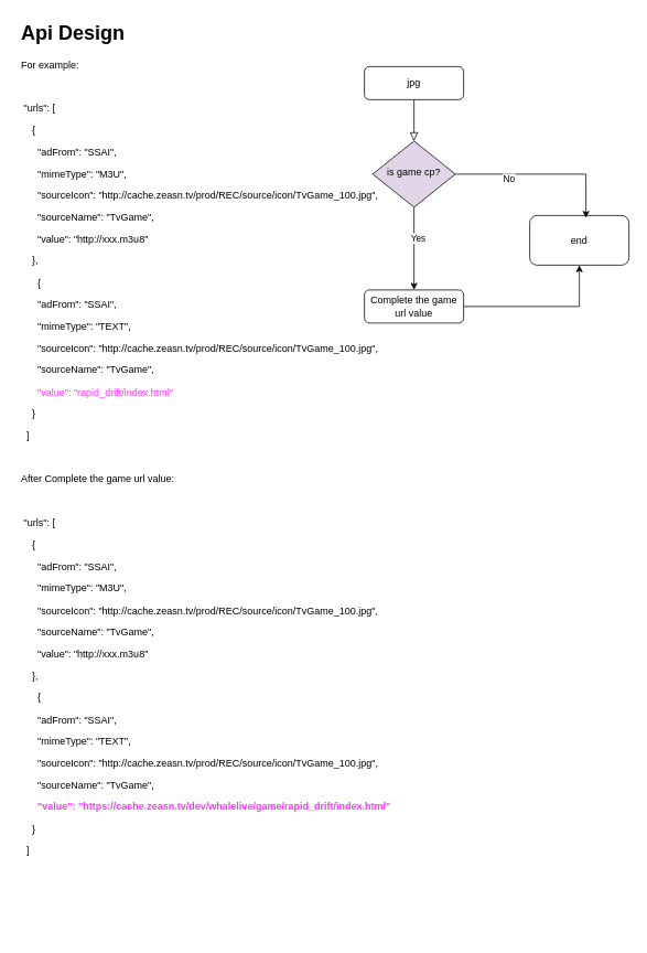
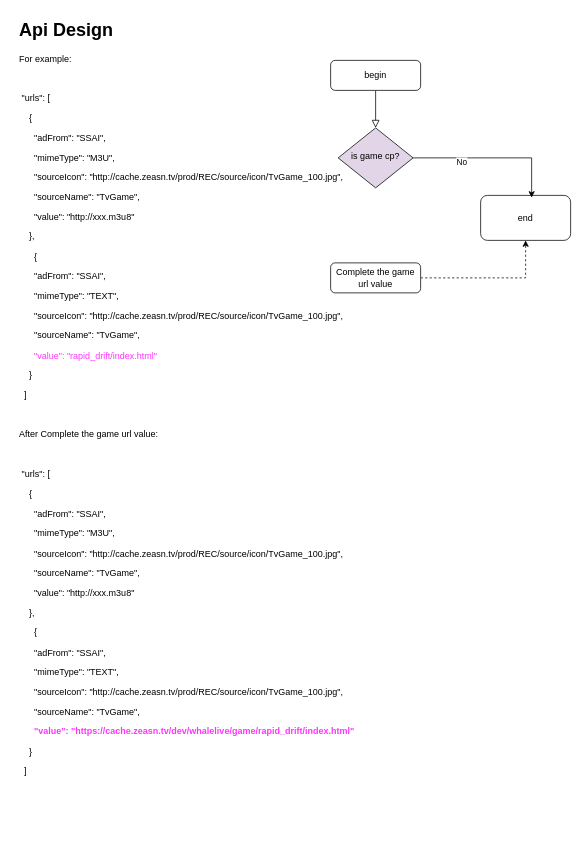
- <mxCell id="3" value="jpg" style="rounded=1;whiteSpace=wrap;html=1;fontSize=12;glass=0;strokeWidth=1;shadow=0;" parent="1" vertex="1"><mxGeometry x="440" y="80" width="120" height="40" as="geometry" /></mxCell>
+ <mxCell id="3" value="begin" style="rounded=1;whiteSpace=wrap;html=1;fontSize=12;glass=0;strokeWidth=1;shadow=0;" parent="1" vertex="1"><mxGeometry x="440" y="80" width="120" height="40" as="geometry" /></mxCell>
- <mxCell id="4" style="edgeStyle=orthogonalEdgeStyle;rounded=0;orthogonalLoop=1;jettySize=auto;html=1;" edge="1" parent="1" source="6" target="8"><mxGeometry relative="1" as="geometry" /></mxCell>
- <mxCell id="5" value="Yes" style="edgeLabel;html=1;align=center;verticalAlign=middle;resizable=0;points=[];" vertex="1" connectable="0" parent="4"><mxGeometry x="-0.267" y="4" relative="1" as="geometry"><mxPoint as="offset" /></mxGeometry></mxCell>
- <mxCell id="7" value="" style="edgeStyle=orthogonalEdgeStyle;rounded=0;orthogonalLoop=1;jettySize=auto;html=1;" edge="1" parent="1" source="8" target="9"><mxGeometry relative="1" as="geometry" /></mxCell>
+ <mxCell id="7" value="" style="edgeStyle=orthogonalEdgeStyle;rounded=0;orthogonalLoop=1;jettySize=auto;html=1;dashed=1;" edge="1" parent="1" source="8" target="9"><mxGeometry relative="1" as="geometry" /></mxCell>
